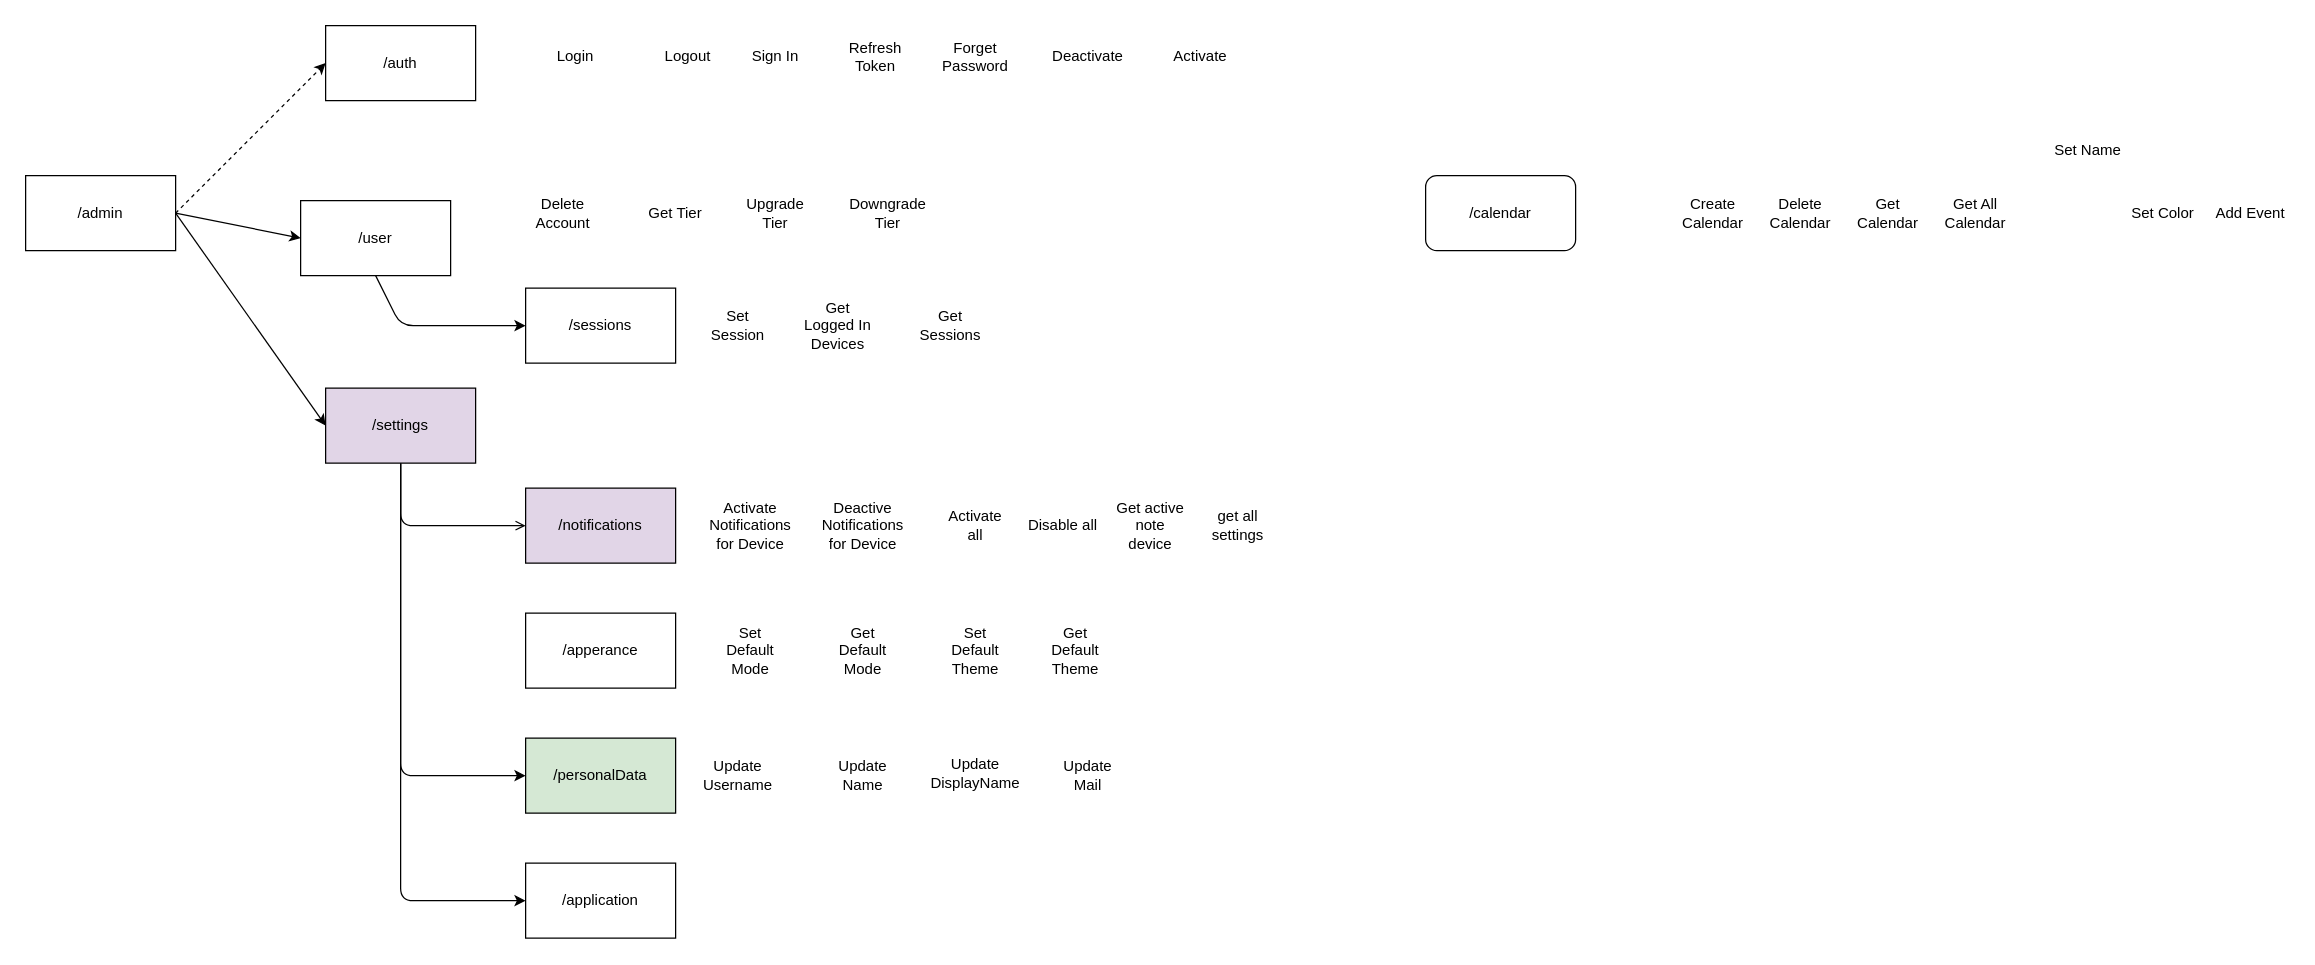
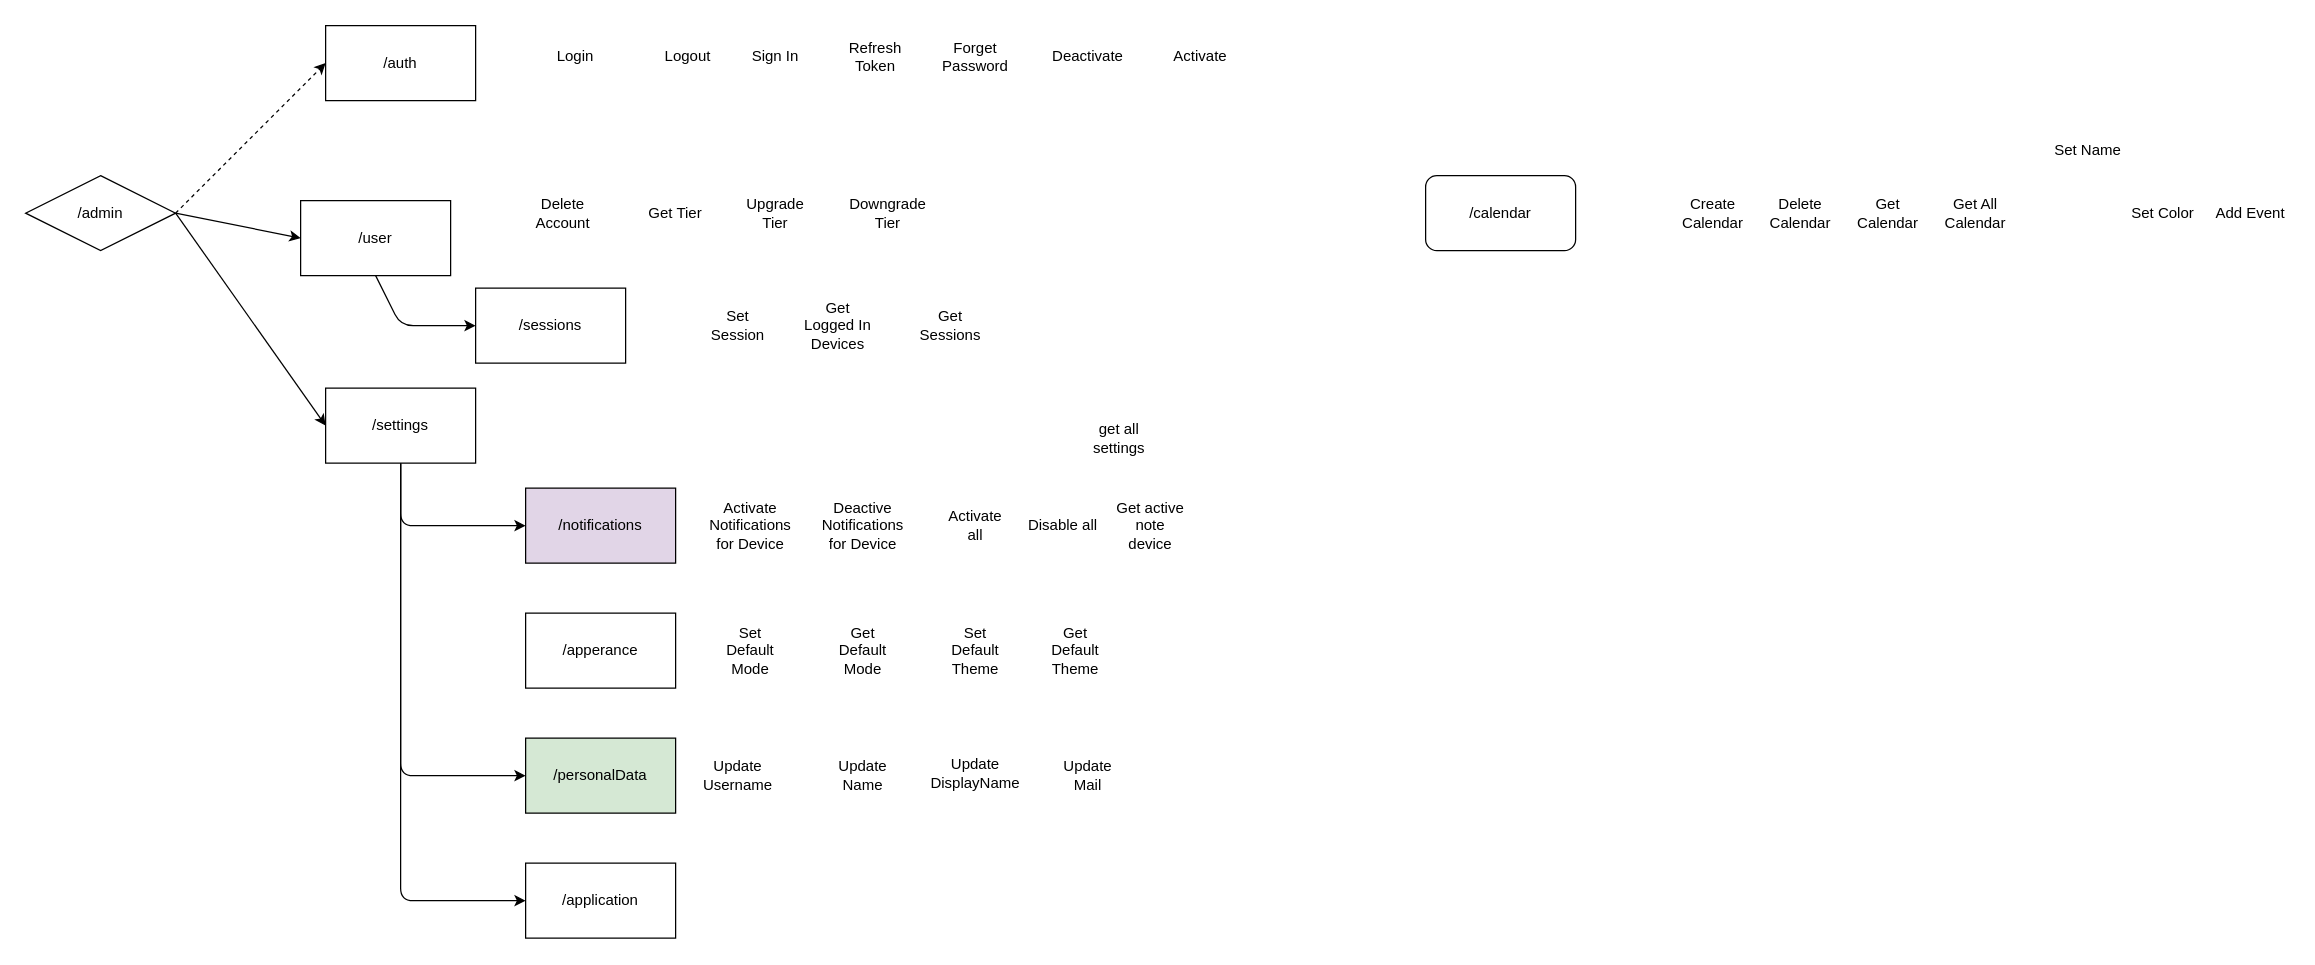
- <mxCell id="5" value="/admin" style="rounded=0;whiteSpace=wrap;html=1;" vertex="1" parent="1"><mxGeometry x="20" y="140" width="120" height="60" as="geometry" /></mxCell>
+ <mxCell id="5" value="/admin" style="rhombus;whiteSpace=wrap;html=1;" vertex="1" parent="1"><mxGeometry x="20" y="140" width="120" height="60" as="geometry" /></mxCell>
- <mxCell id="14" value="/sessions" style="rounded=0;whiteSpace=wrap;html=1;" vertex="1" parent="1"><mxGeometry x="420" y="230" width="120" height="60" as="geometry" /></mxCell>
+ <mxCell id="14" value="/sessions" style="rounded=0;whiteSpace=wrap;html=1;" vertex="1" parent="1"><mxGeometry x="380" y="230" width="120" height="60" as="geometry" /></mxCell>
- <mxCell id="11" value="/settings" style="rounded=0;whiteSpace=wrap;html=1;fillColor=#e1d5e7;" vertex="1" parent="1"><mxGeometry x="260" y="310" width="120" height="60" as="geometry" /></mxCell>
+ <mxCell id="11" value="/settings" style="rounded=0;whiteSpace=wrap;html=1;" vertex="1" parent="1"><mxGeometry x="260" y="310" width="120" height="60" as="geometry" /></mxCell>
- <mxCell id="9" style="edgeStyle=none;html=1;exitX=0.5;exitY=1;exitDx=0;exitDy=0;entryX=0;entryY=0.5;entryDx=0;entryDy=0;endArrow=open;" edge="1" parent="1" source="11" target="16"><mxGeometry relative="1" as="geometry"><Array as="points"><mxPoint x="320" y="420" /></Array></mxGeometry></mxCell>
+ <mxCell id="9" style="edgeStyle=none;html=1;exitX=0.5;exitY=1;exitDx=0;exitDy=0;entryX=0;entryY=0.5;entryDx=0;entryDy=0;" edge="1" parent="1" source="11" target="16"><mxGeometry relative="1" as="geometry"><Array as="points"><mxPoint x="320" y="420" /></Array></mxGeometry></mxCell>
- <mxCell id="34" value="get all settings" style="text;html=1;strokeColor=none;fillColor=none;align=center;verticalAlign=middle;whiteSpace=wrap;rounded=0;" vertex="1" parent="1"><mxGeometry x="960" y="405" width="60" height="30" as="geometry" /></mxCell>
+ <mxCell id="34" value="get all settings" style="text;html=1;strokeColor=none;fillColor=none;align=center;verticalAlign=middle;whiteSpace=wrap;rounded=0;" vertex="1" parent="1"><mxGeometry x="865" y="335" width="60" height="30" as="geometry" /></mxCell>
